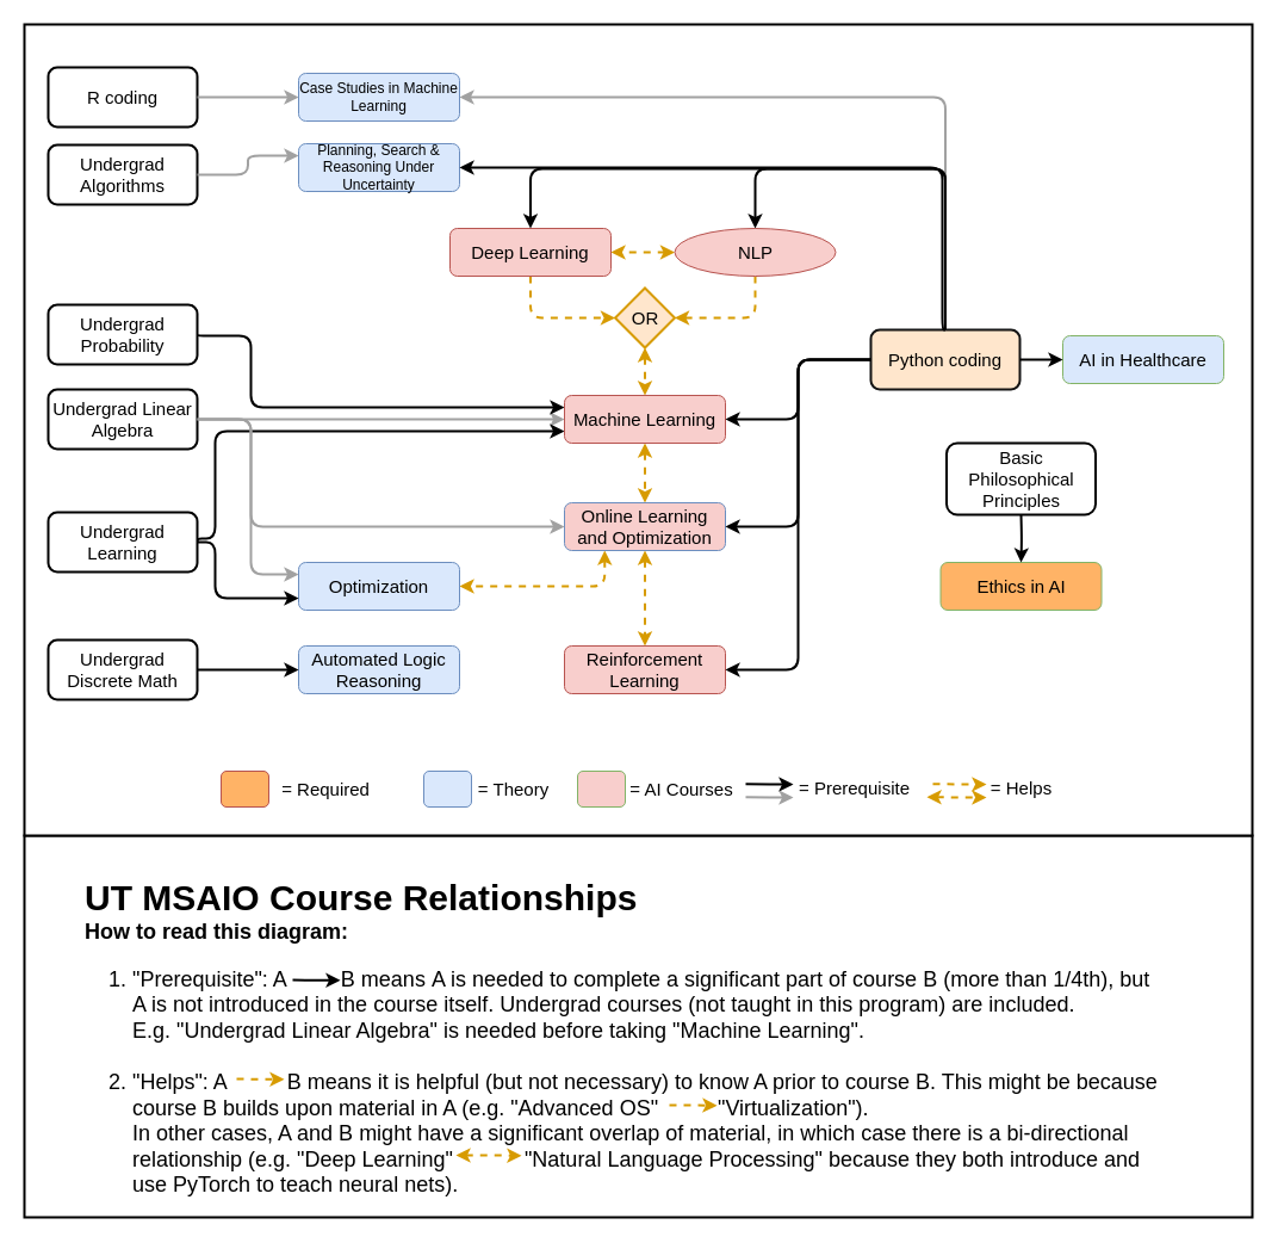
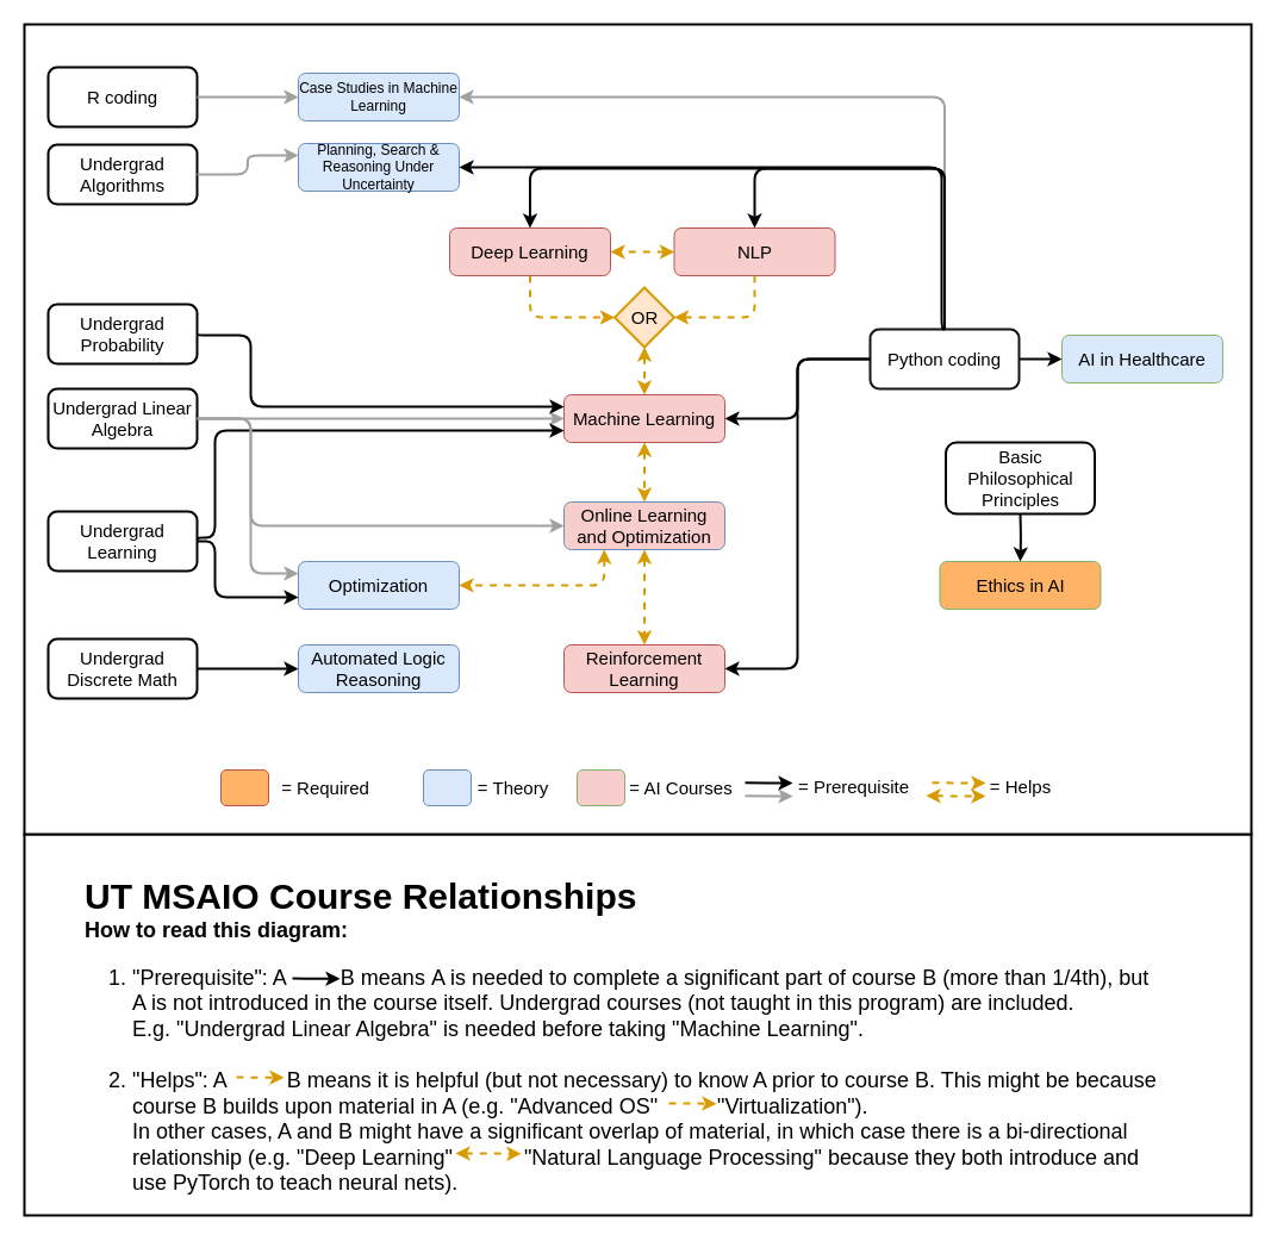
- <mxCell id="19" value="&lt;font style=&quot;font-size: 15px&quot;&gt;NLP&lt;/font&gt;" style="ellipse;whiteSpace=wrap;html=1;fillColor=#f8cecc;strokeColor=#b85450;strokeWidth=1;" vertex="1" parent="1"><mxGeometry x="565.5" y="191" width="135" height="40" as="geometry" /></mxCell>
+ <mxCell id="19" value="&lt;font style=&quot;font-size: 15px&quot;&gt;NLP&lt;/font&gt;" style="rounded=1;whiteSpace=wrap;html=1;fillColor=#f8cecc;strokeColor=#b85450;strokeWidth=1;" vertex="1" parent="1"><mxGeometry x="565.5" y="191" width="135" height="40" as="geometry" /></mxCell>
- <mxCell id="10" value="Python coding" style="rounded=1;whiteSpace=wrap;html=1;fontSize=15;strokeWidth=2;strokeColor=#141414;fillColor=#ffe6cc;" vertex="1" parent="1"><mxGeometry x="730" y="276" width="125" height="50" as="geometry" /></mxCell>
+ <mxCell id="10" value="Python coding" style="rounded=1;whiteSpace=wrap;html=1;fontSize=15;strokeWidth=2;strokeColor=#141414;" vertex="1" parent="1"><mxGeometry x="730" y="276" width="125" height="50" as="geometry" /></mxCell>
- <mxCell id="62" style="edgeStyle=orthogonalEdgeStyle;rounded=1;orthogonalLoop=1;jettySize=auto;html=1;exitX=1;exitY=0.5;exitDx=0;exitDy=0;entryX=0;entryY=0.5;entryDx=0;entryDy=0;fontSize=18;startArrow=classic;startFill=1;endArrow=none;endFill=0;strokeColor=#000000;strokeWidth=2;elbow=vertical;" edge="1" parent="1" source="29" target="10"><mxGeometry relative="1" as="geometry"><mxPoint x="628" y="371" as="sourcePoint" /><mxPoint x="750" y="321" as="targetPoint" /></mxGeometry></mxCell>
